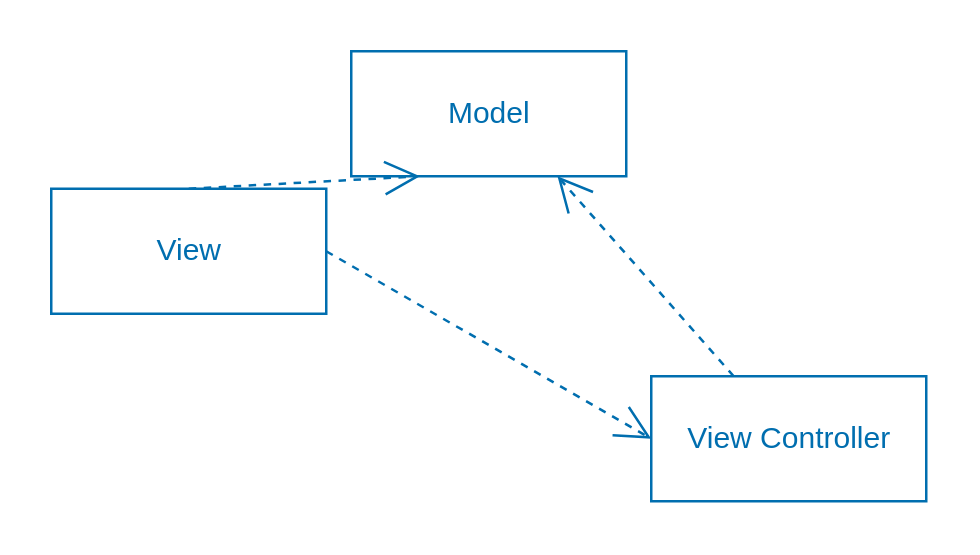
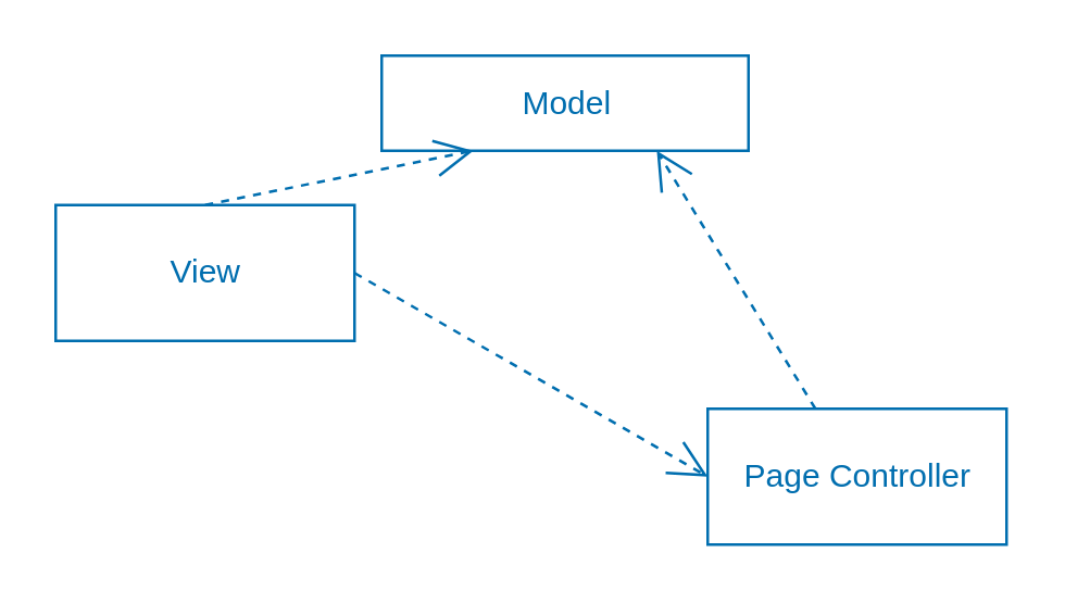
- <mxCell id="4" value="Model" style="html=1;fillColor=none;fontColor=#006EAF;strokeColor=#006EAF;" vertex="1" parent="1"><mxGeometry x="140" y="20" width="110" height="50" as="geometry" /></mxCell>
+ <mxCell id="4" value="Model" style="html=1;fillColor=none;fontColor=#006EAF;strokeColor=#006EAF;" vertex="1" parent="1"><mxGeometry x="140" y="20" width="135" height="35" as="geometry" /></mxCell>
- <mxCell id="6" value="View Controller" style="html=1;fillColor=none;fontColor=#006EAF;strokeColor=#006EAF;" vertex="1" parent="1"><mxGeometry x="260" y="150" width="110" height="50" as="geometry" /></mxCell>
+ <mxCell id="6" value="Page Controller" style="html=1;fillColor=none;fontColor=#006EAF;strokeColor=#006EAF;" vertex="1" parent="1"><mxGeometry x="260" y="150" width="110" height="50" as="geometry" /></mxCell>
